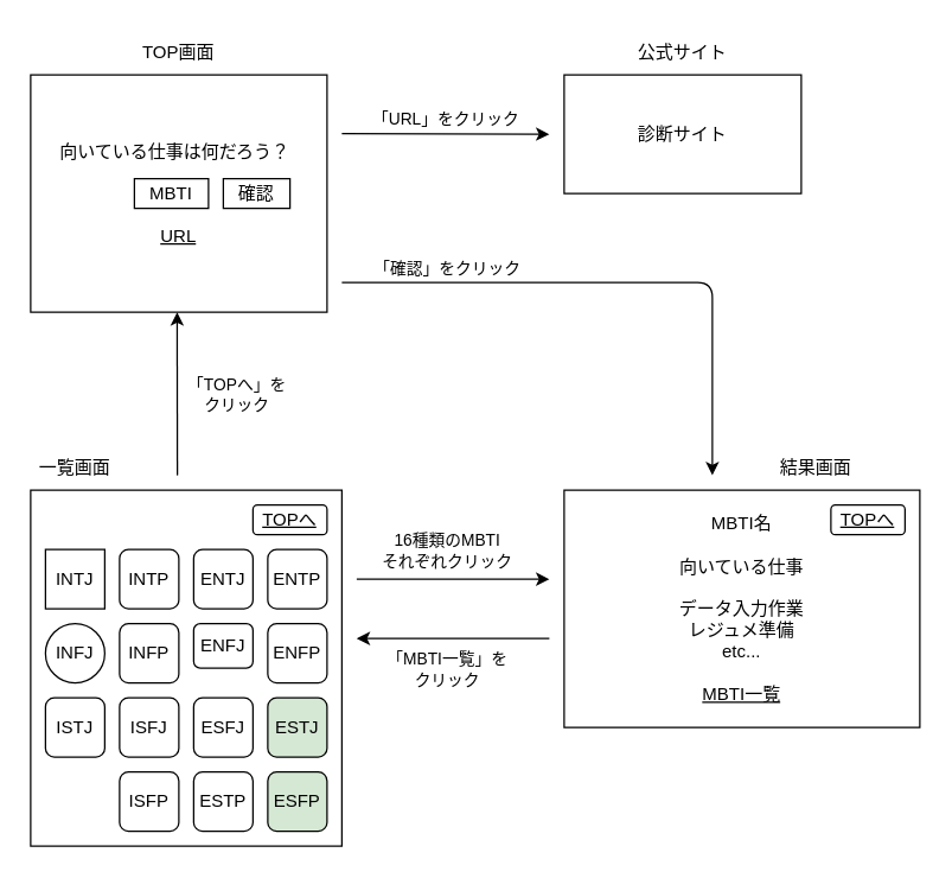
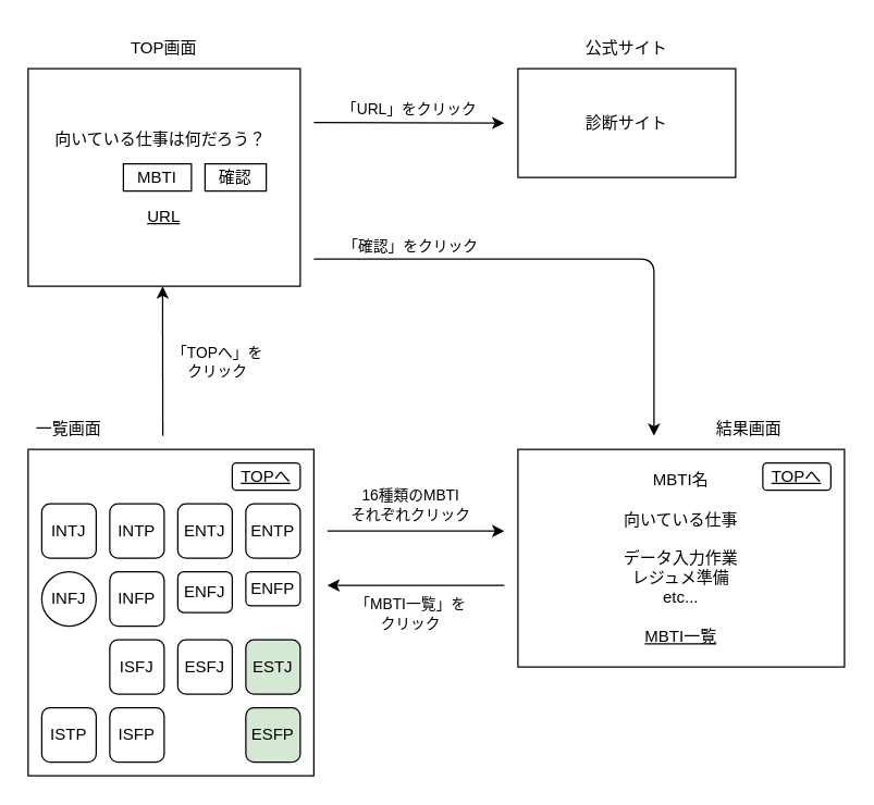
- <mxCell id="8" value="INTJ" style="whiteSpace=wrap;html=1;rounded=0;" parent="1" vertex="1"><mxGeometry x="30" y="370" width="40" height="40" as="geometry" /></mxCell>
+ <mxCell id="8" value="INTJ" style="rounded=1;whiteSpace=wrap;html=1;" parent="1" vertex="1"><mxGeometry x="30" y="370" width="40" height="40" as="geometry" /></mxCell>
- <mxCell id="18" value="ENFP" style="rounded=1;whiteSpace=wrap;html=1;" parent="1" vertex="1"><mxGeometry x="180" y="420" width="40" height="40" as="geometry" /></mxCell>
+ <mxCell id="18" value="ENFP" style="rounded=1;whiteSpace=wrap;html=1;" parent="1" vertex="1"><mxGeometry x="180" y="420" width="40" height="25" as="geometry" /></mxCell>
- <mxCell id="12" value="ISTJ" style="rounded=1;whiteSpace=wrap;html=1;" parent="1" vertex="1"><mxGeometry x="30" y="470" width="40" height="40" as="geometry" /></mxCell>
+ <mxCell id="11" value="ISTP" style="rounded=1;whiteSpace=wrap;html=1;" parent="1" vertex="1"><mxGeometry x="30" y="520" width="40" height="40" as="geometry" /></mxCell>
- <mxCell id="19" value="ESTP" style="rounded=1;whiteSpace=wrap;html=1;" parent="1" vertex="1"><mxGeometry x="130" y="520" width="40" height="40" as="geometry" /></mxCell>
